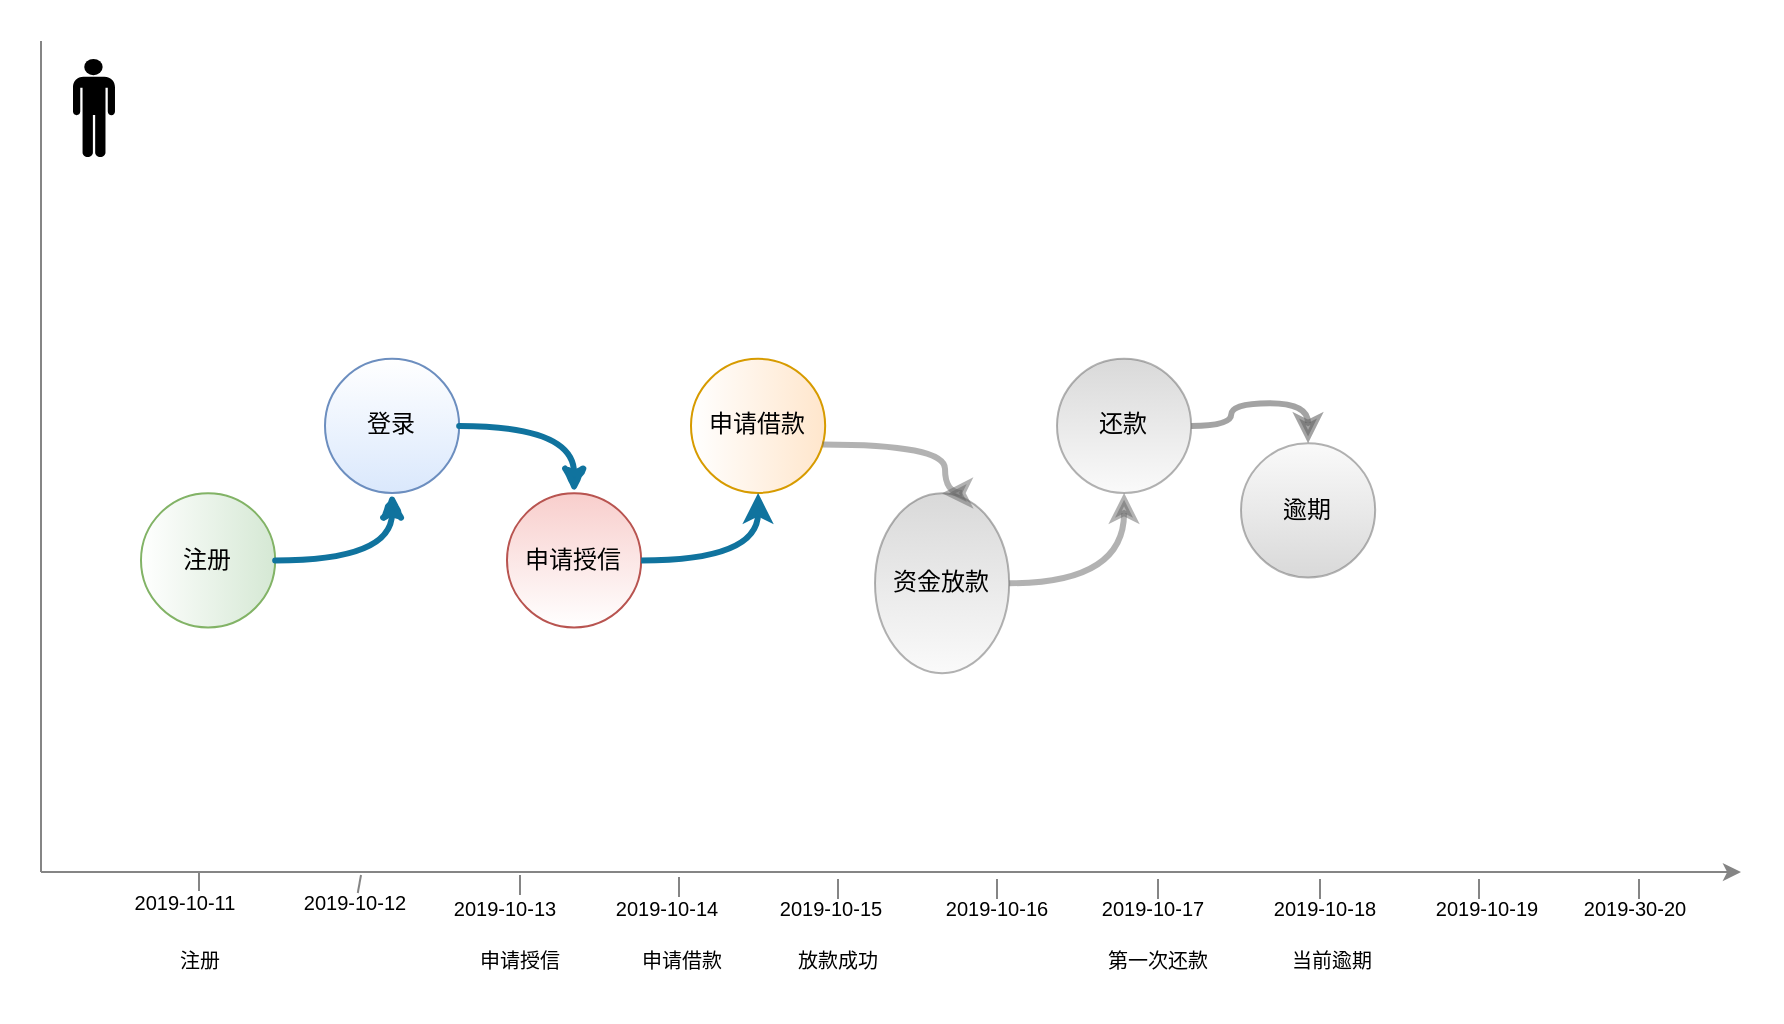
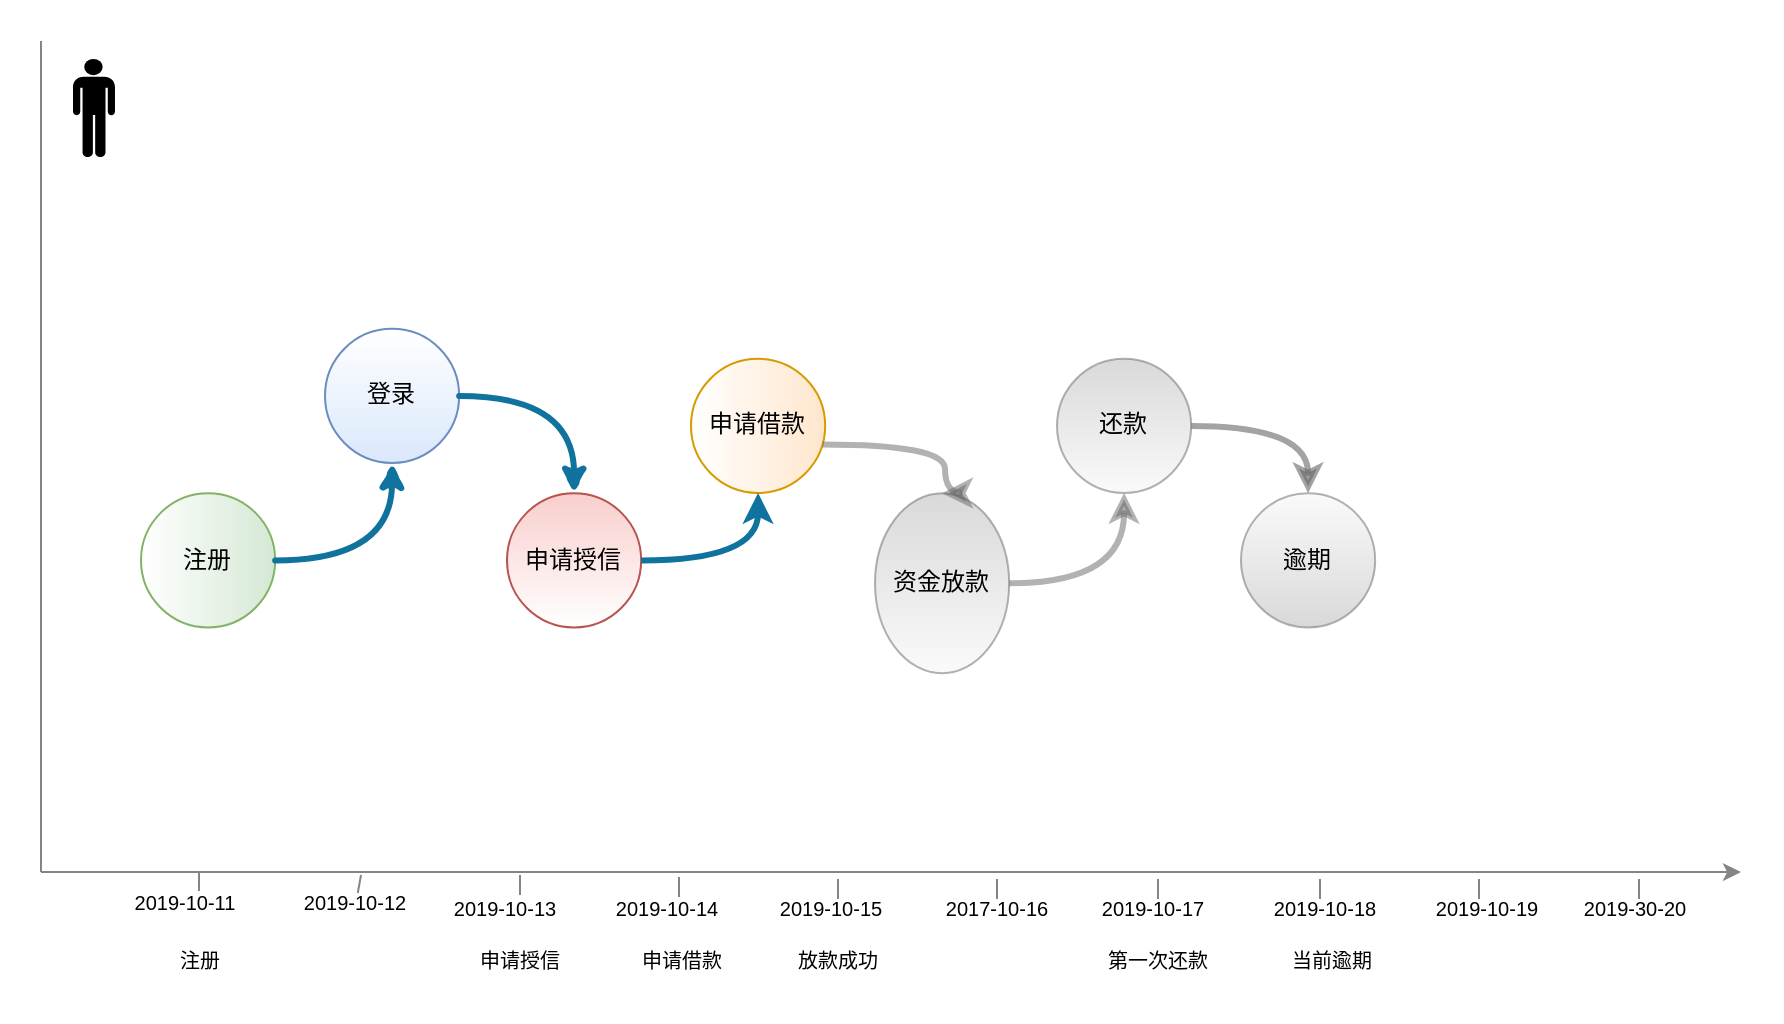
- <mxCell id="5" value="登录" style="ellipse;whiteSpace=wrap;html=1;aspect=fixed;fillColor=#dae8fc;strokeColor=#6c8ebf;gradientColor=#ffffff;gradientDirection=north;" parent="1" vertex="1"><mxGeometry x="162" y="178.889" width="67.083" height="67.083" as="geometry" /></mxCell>
+ <mxCell id="5" value="登录" style="ellipse;whiteSpace=wrap;html=1;aspect=fixed;fillColor=#dae8fc;strokeColor=#6c8ebf;gradientColor=#ffffff;gradientDirection=north;" parent="1" vertex="1"><mxGeometry x="162" y="163.889" width="67.083" height="67.083" as="geometry" /></mxCell>
- <mxCell id="15" value="逾期" style="ellipse;whiteSpace=wrap;html=1;aspect=fixed;fillColor=#f5f5f5;strokeColor=#666666;gradientDirection=south;gradientColor=#b3b3b3;opacity=50;" parent="1" vertex="1"><mxGeometry x="620" y="221.111" width="67.083" height="67.083" as="geometry" /></mxCell>
+ <mxCell id="15" value="逾期" style="ellipse;whiteSpace=wrap;html=1;aspect=fixed;fillColor=#f5f5f5;strokeColor=#666666;gradientDirection=south;gradientColor=#b3b3b3;opacity=50;" parent="1" vertex="1"><mxGeometry x="620" y="246.111" width="67.083" height="67.083" as="geometry" /></mxCell>
- <mxCell id="31" value="2019-10-16" style="text;html=1;strokeColor=none;fillColor=none;align=center;verticalAlign=middle;whiteSpace=wrap;rounded=0;fontSize=10;" parent="1" vertex="1"><mxGeometry x="463" y="449" width="71" height="10" as="geometry" /></mxCell>
+ <mxCell id="31" value="2017-10-16" style="text;html=1;strokeColor=none;fillColor=none;align=center;verticalAlign=middle;whiteSpace=wrap;rounded=0;fontSize=10;" parent="1" vertex="1"><mxGeometry x="463" y="449" width="71" height="10" as="geometry" /></mxCell>
